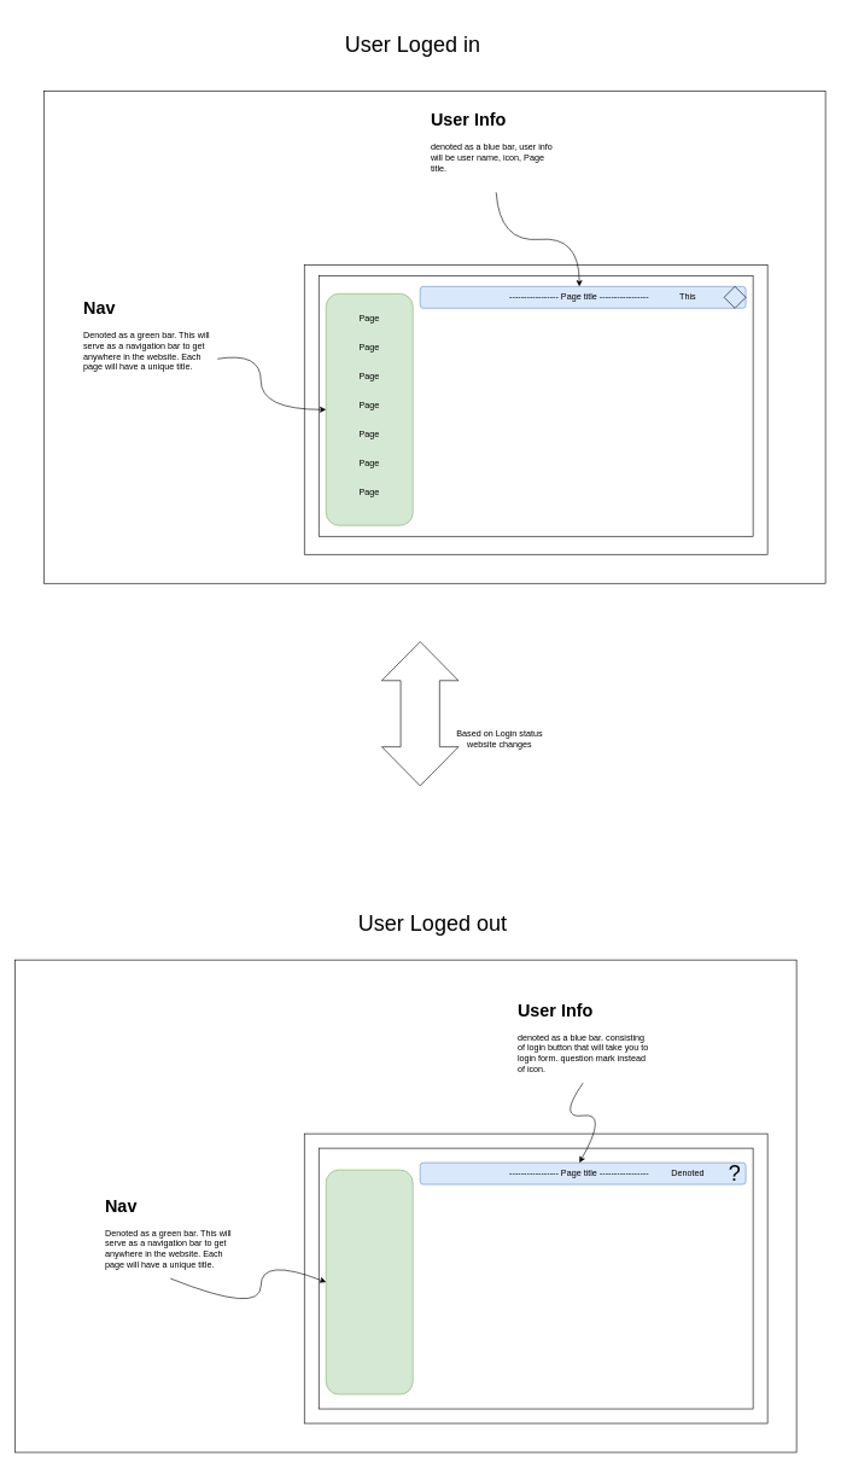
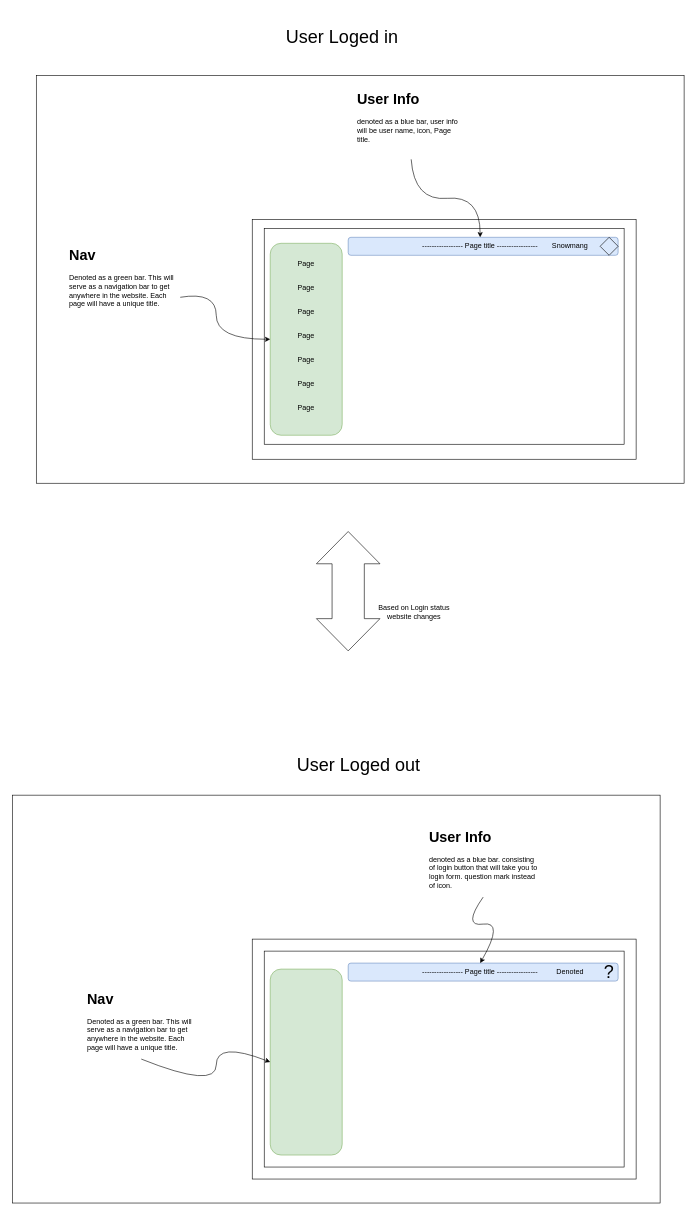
- <mxCell id="21" value="This" style="text;html=1;strokeColor=none;fillColor=none;align=center;verticalAlign=middle;whiteSpace=wrap;rounded=0;" vertex="1" parent="18"><mxGeometry x="340" width="60" height="30" as="geometry" /></mxCell>
+ <mxCell id="21" value="Snowmang" style="text;html=1;strokeColor=none;fillColor=none;align=center;verticalAlign=middle;whiteSpace=wrap;rounded=0;" vertex="1" parent="18"><mxGeometry x="340" width="60" height="30" as="geometry" /></mxCell>
